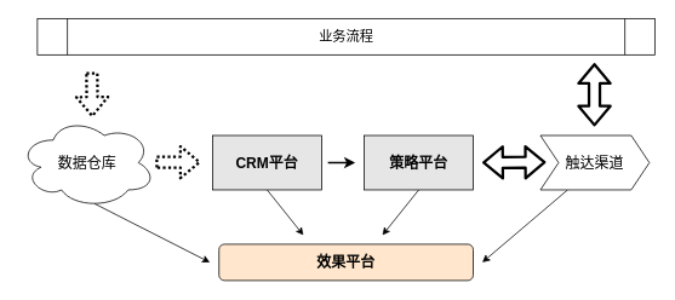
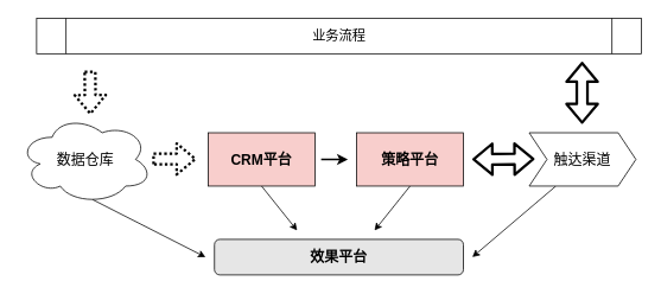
- <mxCell id="4" value="CRM平台" style="rounded=0;whiteSpace=wrap;html=1;fontSize=16;fontStyle=1;fillColor=#E6E6E6;" vertex="1" parent="1"><mxGeometry x="233" y="149" width="120" height="60" as="geometry" /></mxCell>
+ <mxCell id="4" value="CRM平台" style="rounded=0;whiteSpace=wrap;html=1;fontSize=16;fontStyle=1;fillColor=#f8cecc;" vertex="1" parent="1"><mxGeometry x="233" y="149" width="120" height="60" as="geometry" /></mxCell>
- <mxCell id="6" value="策略平台" style="rounded=0;whiteSpace=wrap;html=1;fontSize=16;fontStyle=1;fillColor=#E6E6E6;" vertex="1" parent="1"><mxGeometry x="400" y="149" width="120" height="60" as="geometry" /></mxCell>
+ <mxCell id="6" value="策略平台" style="rounded=0;whiteSpace=wrap;html=1;fontSize=16;fontStyle=1;fillColor=#f8cecc;" vertex="1" parent="1"><mxGeometry x="400" y="149" width="120" height="60" as="geometry" /></mxCell>
- <mxCell id="7" value="效果平台" style="rounded=1;whiteSpace=wrap;html=1;fontSize=16;fontStyle=1;fillColor=#ffe6cc;" vertex="1" parent="1"><mxGeometry x="240" y="269" width="280" height="40" as="geometry" /></mxCell>
+ <mxCell id="7" value="效果平台" style="rounded=1;whiteSpace=wrap;html=1;fontSize=16;fontStyle=1;fillColor=#E6E6E6;" vertex="1" parent="1"><mxGeometry x="240" y="269" width="280" height="40" as="geometry" /></mxCell>
